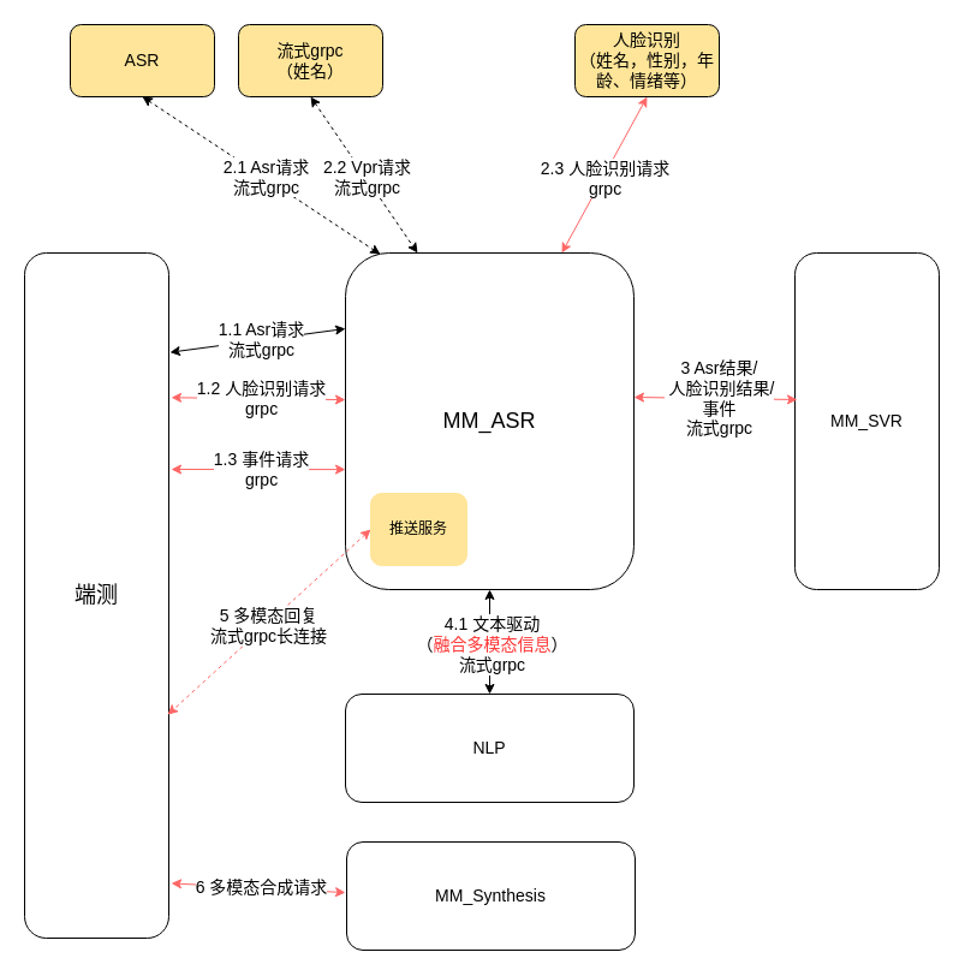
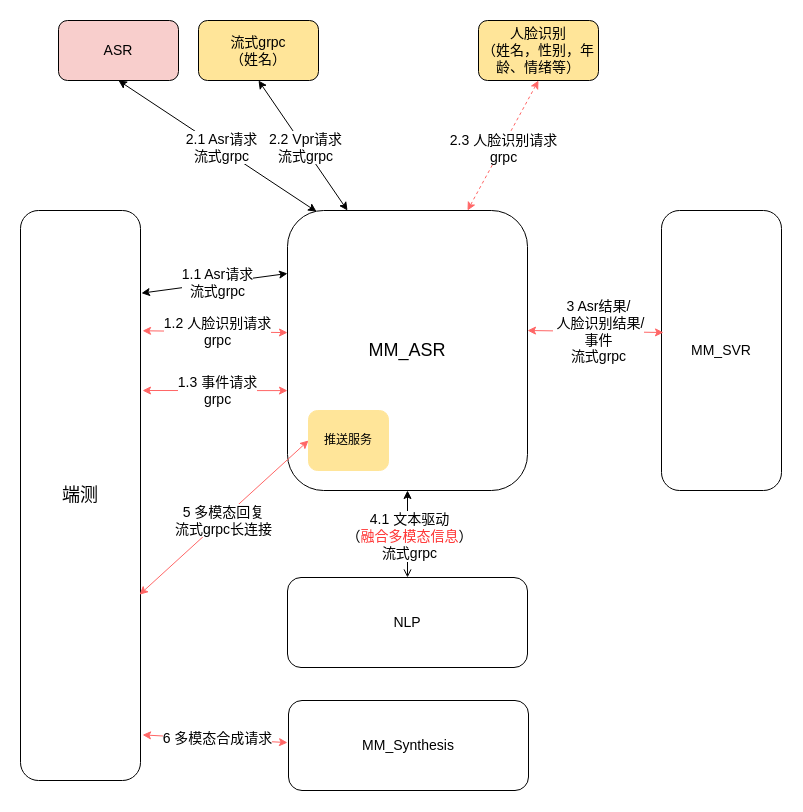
- <mxCell id="11" value="&lt;font style=&quot;font-size: 14px&quot;&gt;ASR&lt;/font&gt;" style="rounded=1;whiteSpace=wrap;html=1;fillColor=#FFE599;" vertex="1" parent="1"><mxGeometry x="58" y="20" width="120" height="60" as="geometry" /></mxCell>
+ <mxCell id="11" value="&lt;font style=&quot;font-size: 14px&quot;&gt;ASR&lt;/font&gt;" style="rounded=1;whiteSpace=wrap;html=1;fillColor=#f8cecc;" vertex="1" parent="1"><mxGeometry x="58" y="20" width="120" height="60" as="geometry" /></mxCell>
- <mxCell id="14" value="" style="endArrow=classic;startArrow=classic;html=1;exitX=0.5;exitY=1;exitDx=0;exitDy=0;entryX=0.121;entryY=0.004;entryDx=0;entryDy=0;entryPerimeter=0;dashed=1;" edge="1" parent="1" source="11" target="3"><mxGeometry width="50" height="50" relative="1" as="geometry"><mxPoint x="148" y="140" as="sourcePoint" /><mxPoint x="267.04" y="142.1" as="targetPoint" /></mxGeometry></mxCell>
+ <mxCell id="14" value="" style="endArrow=classic;startArrow=classic;html=1;exitX=0.5;exitY=1;exitDx=0;exitDy=0;entryX=0.121;entryY=0.004;entryDx=0;entryDy=0;entryPerimeter=0;" edge="1" parent="1" source="11" target="3"><mxGeometry width="50" height="50" relative="1" as="geometry"><mxPoint x="148" y="140" as="sourcePoint" /><mxPoint x="267.04" y="142.1" as="targetPoint" /></mxGeometry></mxCell>
- <mxCell id="16" value="" style="endArrow=classic;startArrow=classic;html=1;exitX=0.5;exitY=1;exitDx=0;exitDy=0;entryX=0.25;entryY=0;entryDx=0;entryDy=0;dashed=1;" edge="1" parent="1" source="12" target="3"><mxGeometry width="50" height="50" relative="1" as="geometry"><mxPoint x="128" y="90" as="sourcePoint" /><mxPoint x="326.04" y="221.12" as="targetPoint" /></mxGeometry></mxCell>
+ <mxCell id="16" value="" style="endArrow=classic;startArrow=classic;html=1;exitX=0.5;exitY=1;exitDx=0;exitDy=0;entryX=0.25;entryY=0;entryDx=0;entryDy=0;" edge="1" parent="1" source="12" target="3"><mxGeometry width="50" height="50" relative="1" as="geometry"><mxPoint x="128" y="90" as="sourcePoint" /><mxPoint x="326.04" y="221.12" as="targetPoint" /></mxGeometry></mxCell>
- <mxCell id="18" value="" style="endArrow=classic;startArrow=classic;html=1;exitX=0.5;exitY=1;exitDx=0;exitDy=0;entryX=0.75;entryY=0;entryDx=0;entryDy=0;strokeColor=#FF6666;" edge="1" parent="1" source="13" target="3"><mxGeometry width="50" height="50" relative="1" as="geometry"><mxPoint x="268" y="90" as="sourcePoint" /><mxPoint x="357" y="220" as="targetPoint" /></mxGeometry></mxCell>
+ <mxCell id="18" value="" style="endArrow=classic;startArrow=classic;html=1;exitX=0.5;exitY=1;exitDx=0;exitDy=0;entryX=0.75;entryY=0;entryDx=0;entryDy=0;strokeColor=#FF6666;dashed=1;" edge="1" parent="1" source="13" target="3"><mxGeometry width="50" height="50" relative="1" as="geometry"><mxPoint x="268" y="90" as="sourcePoint" /><mxPoint x="357" y="220" as="targetPoint" /></mxGeometry></mxCell>
- <mxCell id="25" value="" style="endArrow=classic;startArrow=classic;html=1;exitX=0;exitY=0.5;exitDx=0;exitDy=0;entryX=0.992;entryY=0.674;entryDx=0;entryDy=0;entryPerimeter=0;strokeColor=#FF6666;dashed=1;" edge="1" parent="1" source="27" target="2"><mxGeometry width="50" height="50" relative="1" as="geometry"><mxPoint x="357" y="500" as="sourcePoint" /><mxPoint x="358" y="570" as="targetPoint" /></mxGeometry></mxCell>
+ <mxCell id="25" value="" style="endArrow=classic;startArrow=classic;html=1;exitX=0;exitY=0.5;exitDx=0;exitDy=0;entryX=0.992;entryY=0.674;entryDx=0;entryDy=0;entryPerimeter=0;strokeColor=#FF6666;" edge="1" parent="1" source="27" target="2"><mxGeometry width="50" height="50" relative="1" as="geometry"><mxPoint x="357" y="500" as="sourcePoint" /><mxPoint x="358" y="570" as="targetPoint" /></mxGeometry></mxCell>
- <mxCell id="23" value="" style="endArrow=classic;startArrow=classic;html=1;exitX=0.5;exitY=1;exitDx=0;exitDy=0;entryX=0.5;entryY=0;entryDx=0;entryDy=0;" edge="1" parent="1" source="3" target="22"><mxGeometry width="50" height="50" relative="1" as="geometry"><mxPoint x="353" y="490" as="sourcePoint" /><mxPoint x="354" y="560" as="targetPoint" /></mxGeometry></mxCell>
+ <mxCell id="23" value="" style="endArrow=open;startArrow=classic;html=1;exitX=0.5;exitY=1;exitDx=0;exitDy=0;entryX=0.5;entryY=0;entryDx=0;entryDy=0;" edge="1" parent="1" source="3" target="22"><mxGeometry width="50" height="50" relative="1" as="geometry"><mxPoint x="353" y="490" as="sourcePoint" /><mxPoint x="354" y="560" as="targetPoint" /></mxGeometry></mxCell>
